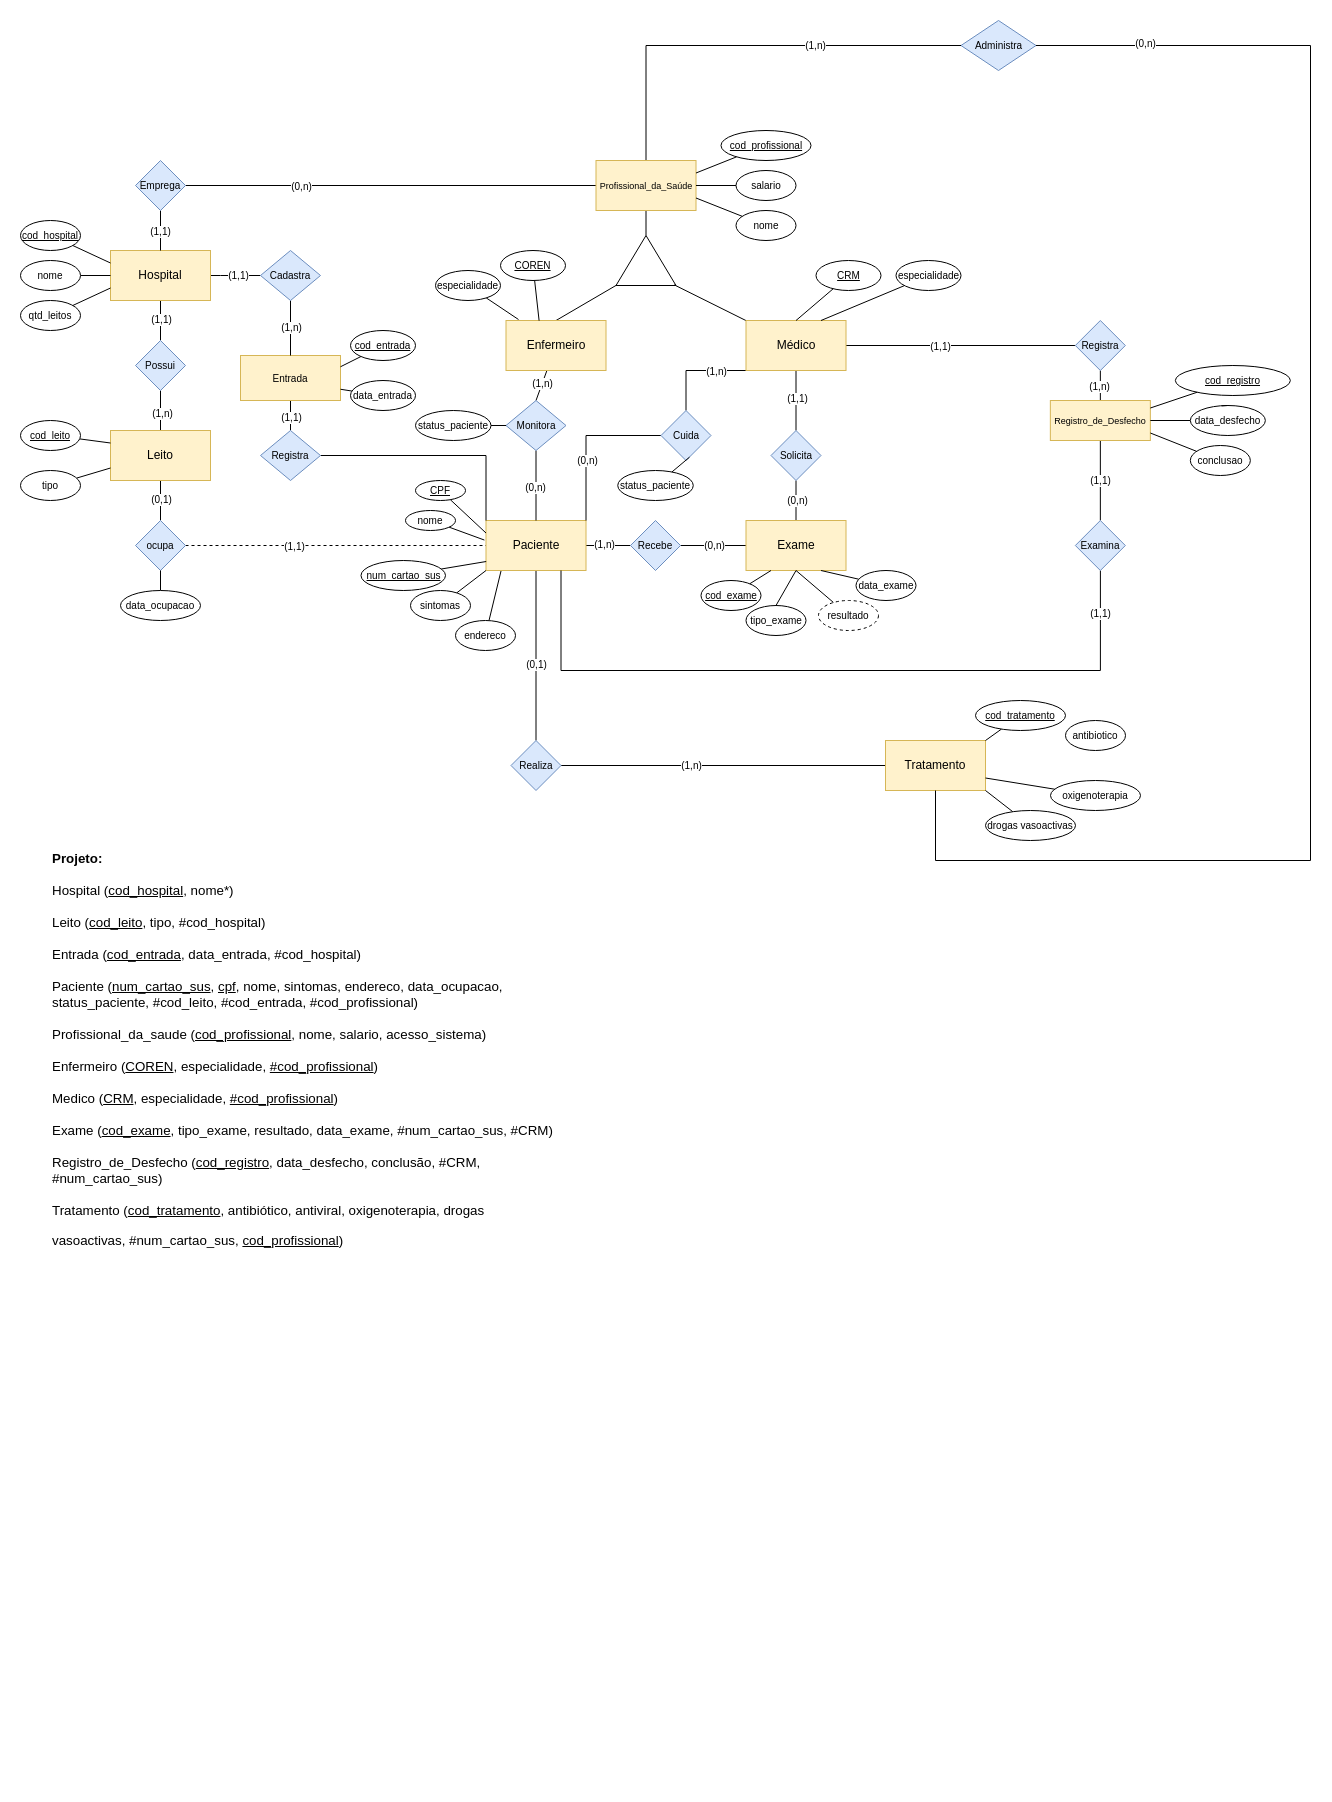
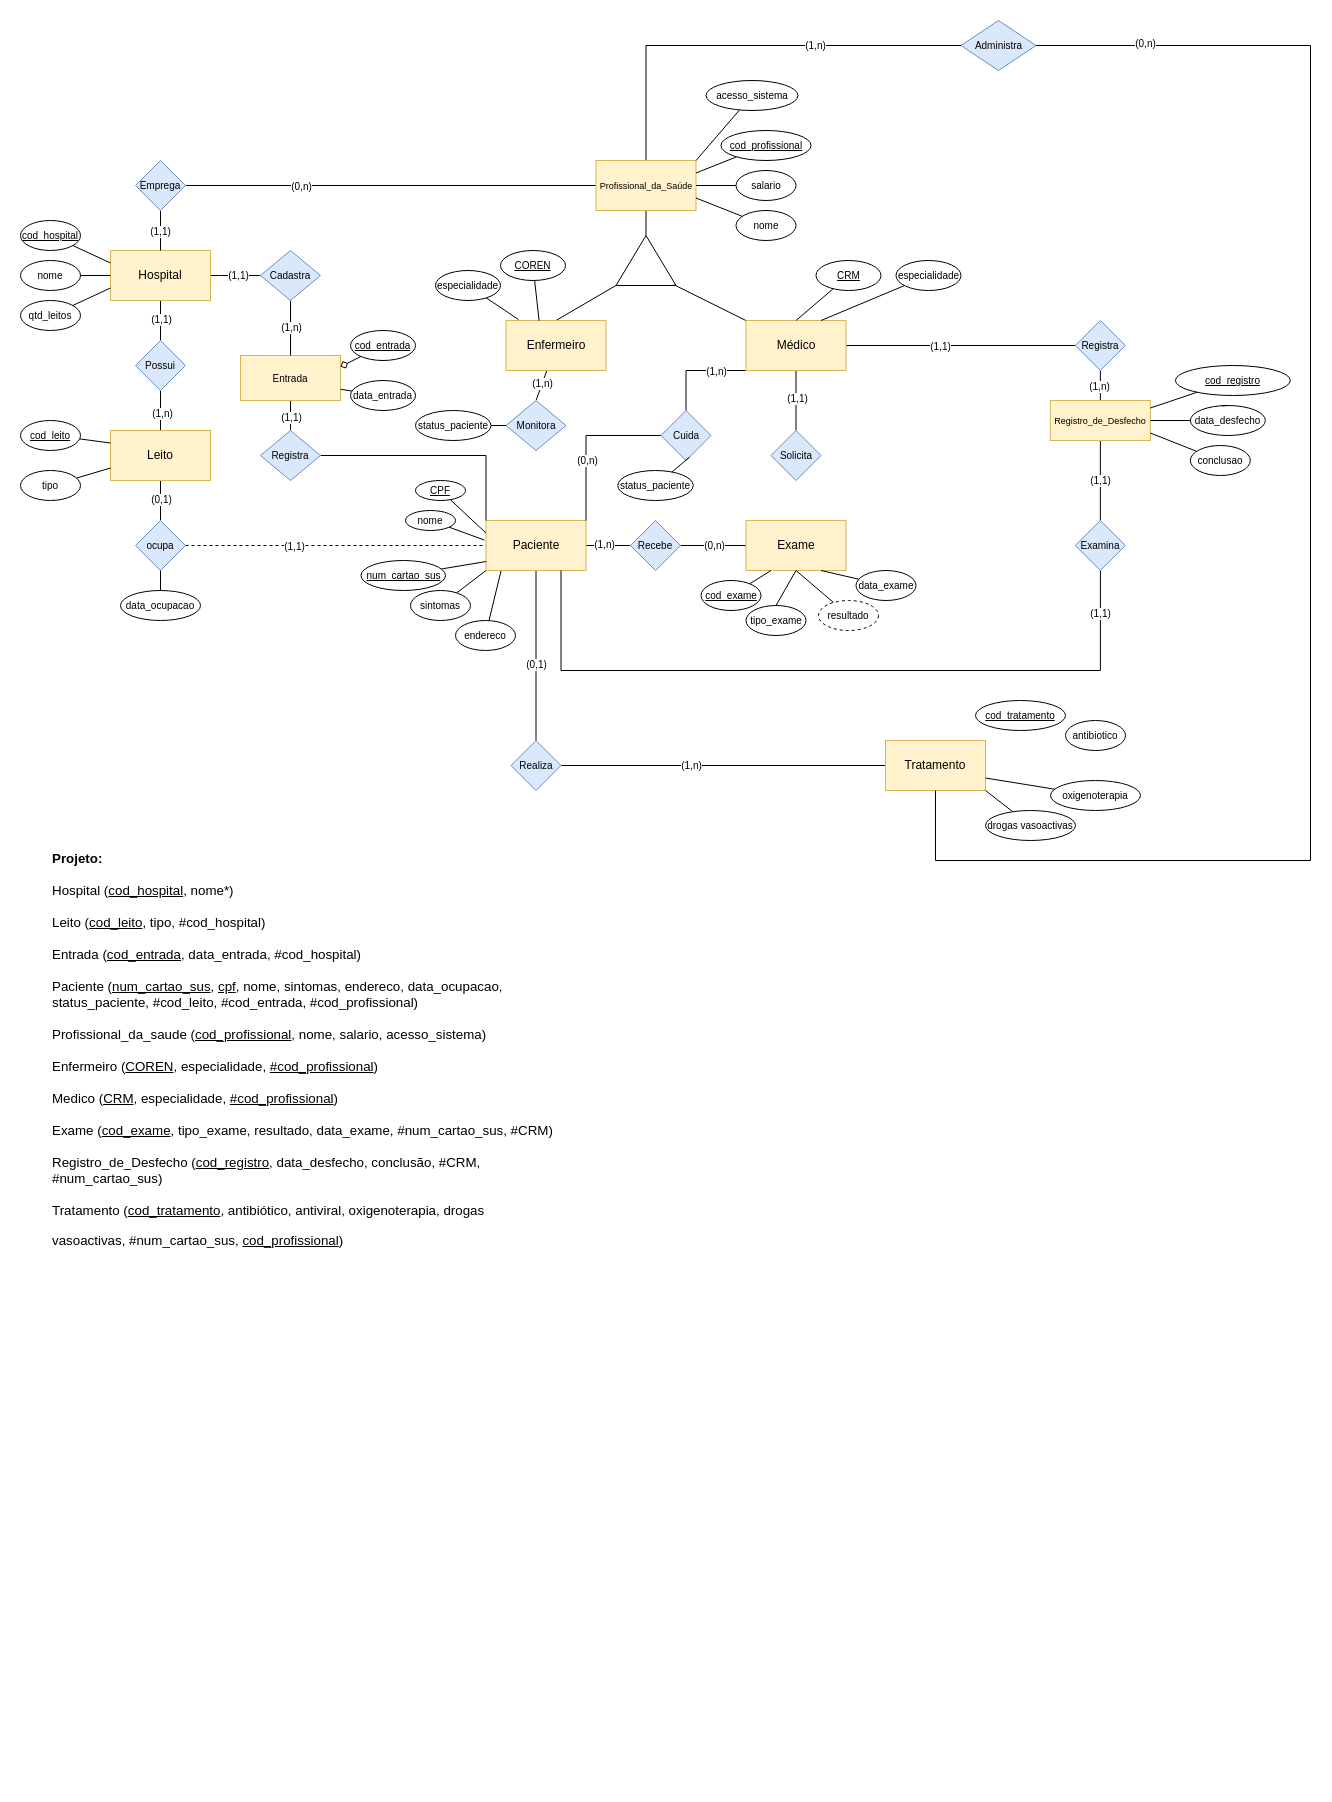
+ <mxCell id="136" value="&lt;span style=&quot;font-size: 10px&quot;&gt;acesso_sistema&lt;/span&gt;" style="ellipse;whiteSpace=wrap;html=1;" parent="1" vertex="1"><mxGeometry x="705.5" y="80" width="92" height="30" as="geometry" /></mxCell>
+ <mxCell id="135" style="edgeStyle=none;rounded=0;orthogonalLoop=1;jettySize=auto;html=1;entryX=1;entryY=0;entryDx=0;entryDy=0;fontSize=10;endArrow=none;endFill=0;" parent="1" source="136" target="49" edge="1"><mxGeometry relative="1" as="geometry" /></mxCell>
- <mxCell id="117" style="rounded=0;orthogonalLoop=1;jettySize=auto;html=1;entryX=1;entryY=0.25;entryDx=0;entryDy=0;fontSize=10;endArrow=none;endFill=0;" parent="1" source="118" target="111" edge="1"><mxGeometry relative="1" as="geometry" /></mxCell>
+ <mxCell id="117" style="rounded=0;orthogonalLoop=1;jettySize=auto;html=1;entryX=1;entryY=0.25;entryDx=0;entryDy=0;fontSize=10;endArrow=diamond;endFill=0;" parent="1" source="118" target="111" edge="1"><mxGeometry relative="1" as="geometry" /></mxCell>
- <mxCell id="69" style="edgeStyle=none;rounded=0;orthogonalLoop=1;jettySize=auto;html=1;entryX=0.5;entryY=0;entryDx=0;entryDy=0;fontSize=10;endArrow=none;endFill=0;" parent="1" source="71" target="30" edge="1"><mxGeometry relative="1" as="geometry" /></mxCell>
- <mxCell id="70" value="(0,n)" style="edgeLabel;html=1;align=center;verticalAlign=middle;resizable=0;points=[];fontSize=10;" parent="69" vertex="1" connectable="0"><mxGeometry x="0.4" y="-2" relative="1" as="geometry"><mxPoint x="1" y="-13" as="offset" /></mxGeometry></mxCell>
- <mxCell id="80" style="edgeStyle=none;rounded=0;orthogonalLoop=1;jettySize=auto;html=1;entryX=0.5;entryY=0;entryDx=0;entryDy=0;fontSize=10;endArrow=none;endFill=0;" parent="1" source="82" target="86" edge="1"><mxGeometry relative="1" as="geometry" /></mxCell>
- <mxCell id="81" value="(0,n)" style="edgeLabel;html=1;align=center;verticalAlign=middle;resizable=0;points=[];fontSize=10;" parent="80" vertex="1" connectable="0"><mxGeometry x="0.409" y="1" relative="1" as="geometry"><mxPoint y="-9" as="offset" /></mxGeometry></mxCell>
- <mxCell id="98" style="edgeStyle=none;rounded=0;orthogonalLoop=1;jettySize=auto;html=1;entryX=1;entryY=0;entryDx=0;entryDy=0;fontSize=10;endArrow=none;endFill=0;" parent="1" source="99" target="96" edge="1"><mxGeometry relative="1" as="geometry" /></mxCell>
